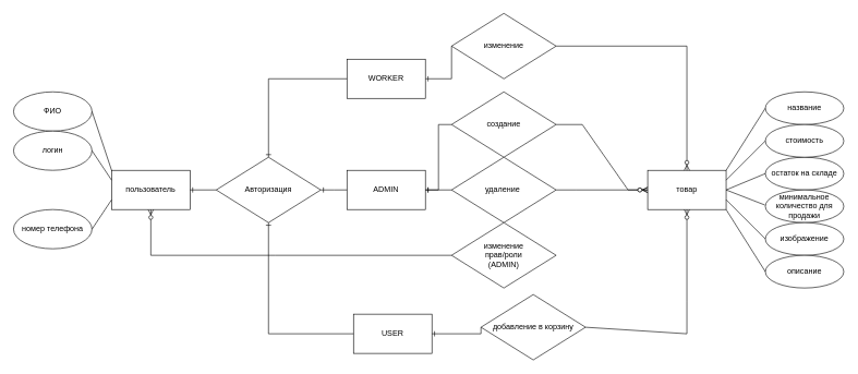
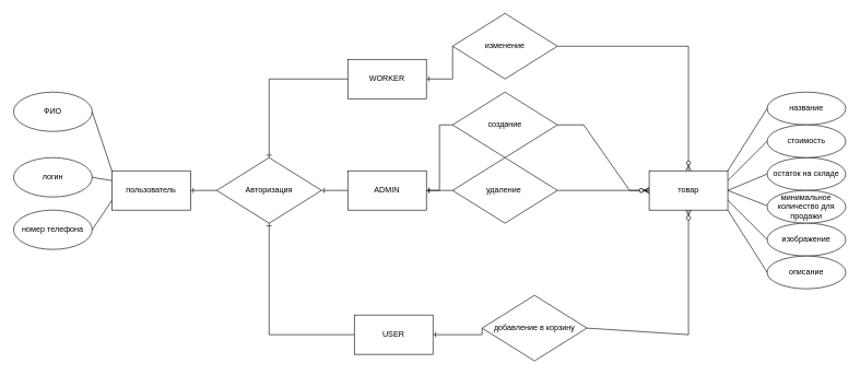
- <mxCell id="5" value="логин" style="ellipse;whiteSpace=wrap;html=1;" parent="1" vertex="1"><mxGeometry x="20" y="200" width="120" height="60" as="geometry" /></mxCell>
+ <mxCell id="5" value="логин" style="ellipse;whiteSpace=wrap;html=1;" parent="1" vertex="1"><mxGeometry x="20" y="240" width="120" height="60" as="geometry" /></mxCell>
- <mxCell id="36" value="" style="fontSize=12;html=1;endArrow=ERzeroToMany;endFill=1;rounded=0;exitX=0;exitY=0.5;exitDx=0;exitDy=0;entryX=0.5;entryY=1;entryDx=0;entryDy=0;" edge="1" parent="1" source="26" target="3"><mxGeometry width="100" height="100" relative="1" as="geometry"><mxPoint x="310" y="410" as="sourcePoint" /><mxPoint x="460" y="460" as="targetPoint" /><Array as="points"><mxPoint x="420" y="390" /><mxPoint x="230" y="390" /></Array></mxGeometry></mxCell>
- <mxCell id="26" value="изменение&lt;div&gt;прав/&lt;span style=&quot;background-color: initial;&quot;&gt;роли&lt;/span&gt;&lt;div&gt;(ADMIN)&lt;/div&gt;&lt;/div&gt;" style="rhombus;whiteSpace=wrap;html=1;" parent="1" vertex="1"><mxGeometry x="690" y="340" width="160" height="100" as="geometry" /></mxCell>
